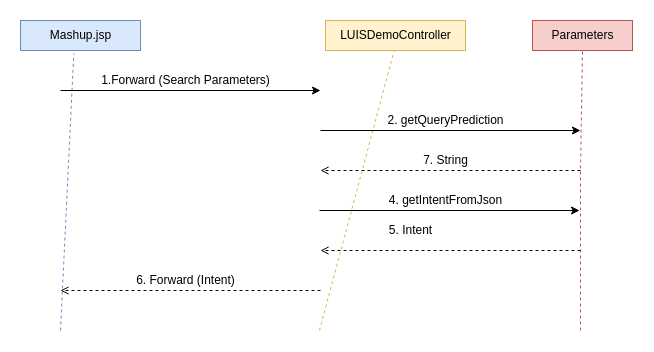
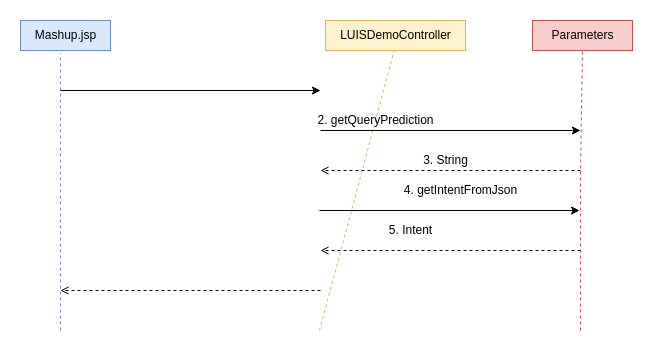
- <mxCell id="2" value="Mashup.jsp" style="text;html=1;align=center;verticalAlign=middle;resizable=0;points=[];autosize=1;fillColor=#dae8fc;strokeColor=#6c8ebf;spacing=4;" vertex="1" parent="1"><mxGeometry x="20" y="20" width="120" height="30" as="geometry" /></mxCell>
+ <mxCell id="2" value="Mashup.jsp" style="text;html=1;align=center;verticalAlign=middle;resizable=0;points=[];autosize=1;fillColor=#dae8fc;strokeColor=#6c8ebf;spacing=4;" vertex="1" parent="1"><mxGeometry x="20" y="20" width="90" height="30" as="geometry" /></mxCell>
- <mxCell id="14" value="1.Forward (Search Parameters)" style="text;html=1;align=center;verticalAlign=middle;resizable=0;points=[];autosize=1;" vertex="1" parent="1"><mxGeometry x="90" y="70" width="190" height="20" as="geometry" /></mxCell>
- <mxCell id="16" value="2. getQueryPrediction" style="text;html=1;align=center;verticalAlign=middle;resizable=0;points=[];autosize=1;" vertex="1" parent="1"><mxGeometry x="380" y="110" width="130" height="20" as="geometry" /></mxCell>
+ <mxCell id="16" value="2. getQueryPrediction" style="text;html=1;align=center;verticalAlign=middle;resizable=0;points=[];autosize=1;" vertex="1" parent="1"><mxGeometry x="310" y="110" width="130" height="20" as="geometry" /></mxCell>
- <mxCell id="17" value="7. String" style="text;html=1;align=center;verticalAlign=middle;resizable=0;points=[];autosize=1;" vertex="1" parent="1"><mxGeometry x="415" y="150" width="60" height="20" as="geometry" /></mxCell>
+ <mxCell id="17" value="3. String" style="text;html=1;align=center;verticalAlign=middle;resizable=0;points=[];autosize=1;" vertex="1" parent="1"><mxGeometry x="415" y="150" width="60" height="20" as="geometry" /></mxCell>
- <mxCell id="18" value="4. getIntentFromJson" style="text;html=1;align=center;verticalAlign=middle;resizable=0;points=[];autosize=1;" vertex="1" parent="1"><mxGeometry x="380" y="190" width="130" height="20" as="geometry" /></mxCell>
+ <mxCell id="18" value="4. getIntentFromJson" style="text;html=1;align=center;verticalAlign=middle;resizable=0;points=[];autosize=1;" vertex="1" parent="1"><mxGeometry x="395" y="180" width="130" height="20" as="geometry" /></mxCell>
- <mxCell id="15" value="6. Forward (Intent)" style="text;html=1;align=center;verticalAlign=middle;resizable=0;points=[];autosize=1;" vertex="1" parent="1"><mxGeometry x="130" y="270" width="110" height="20" as="geometry" /></mxCell>
